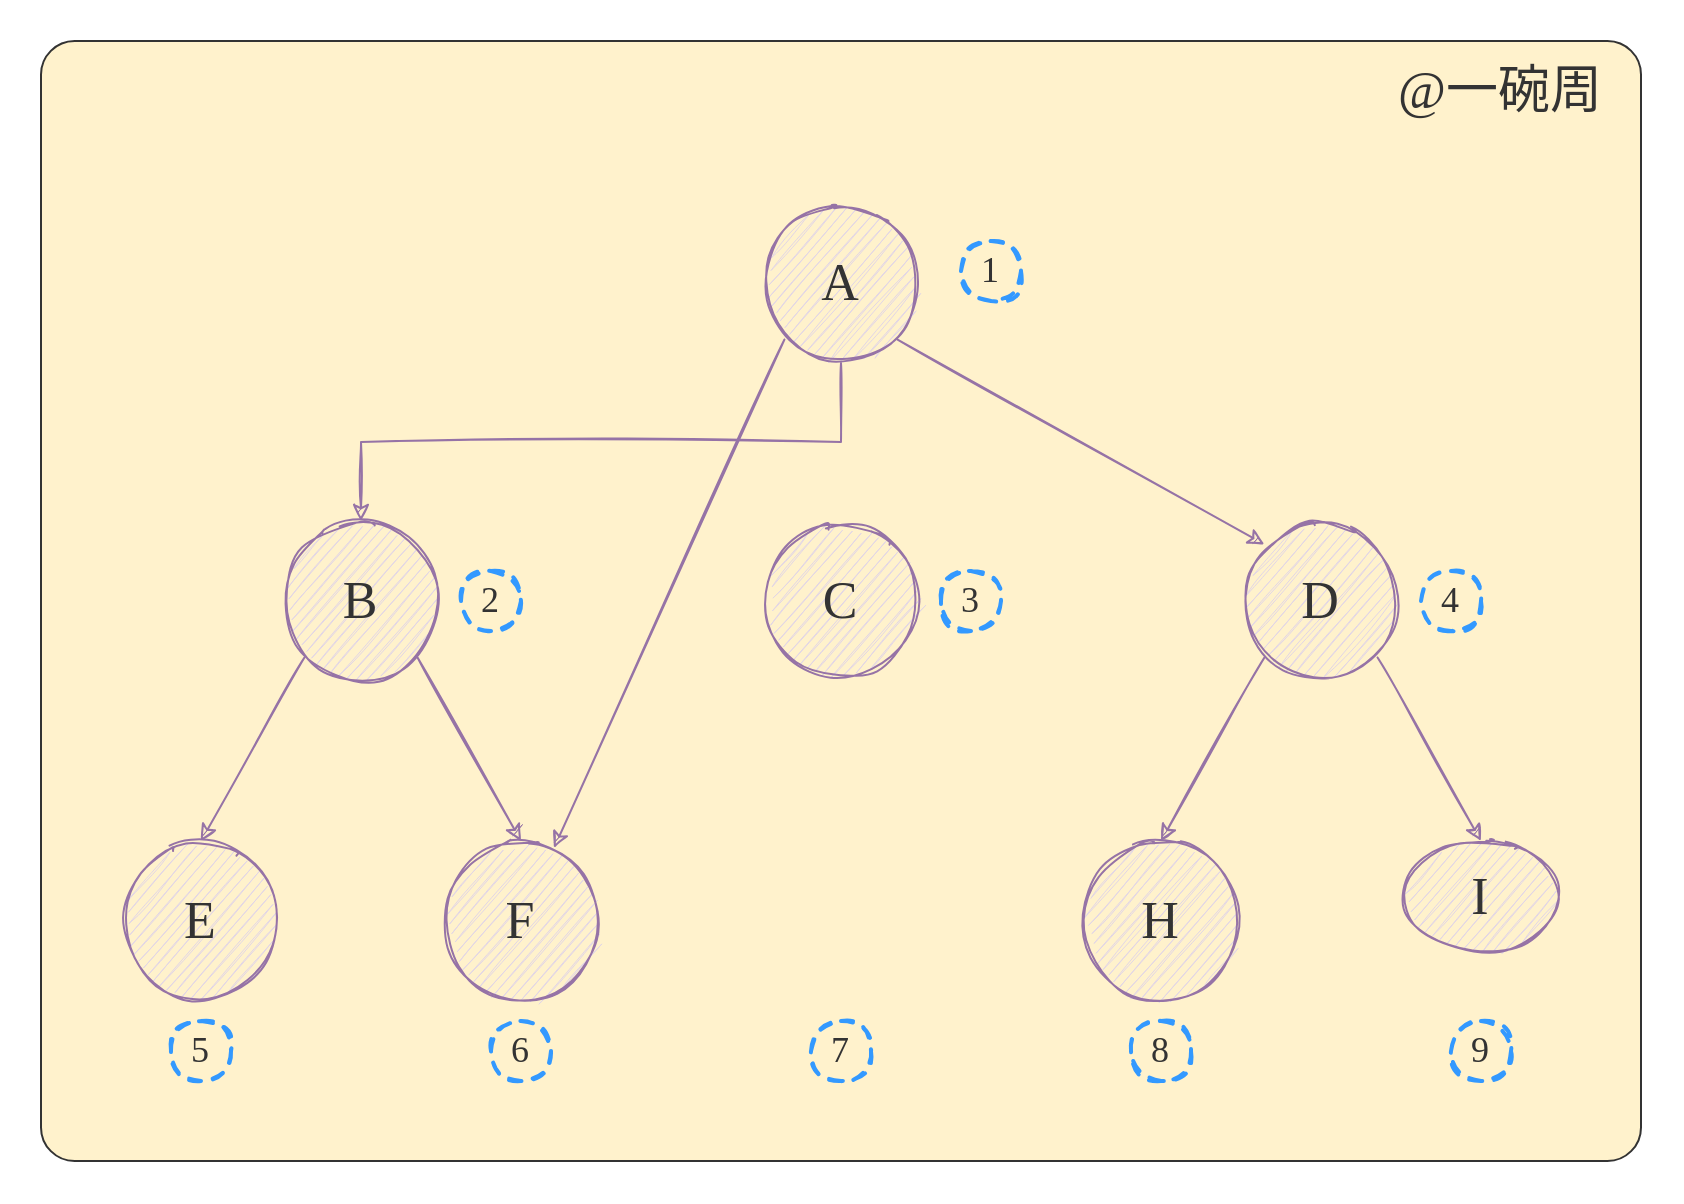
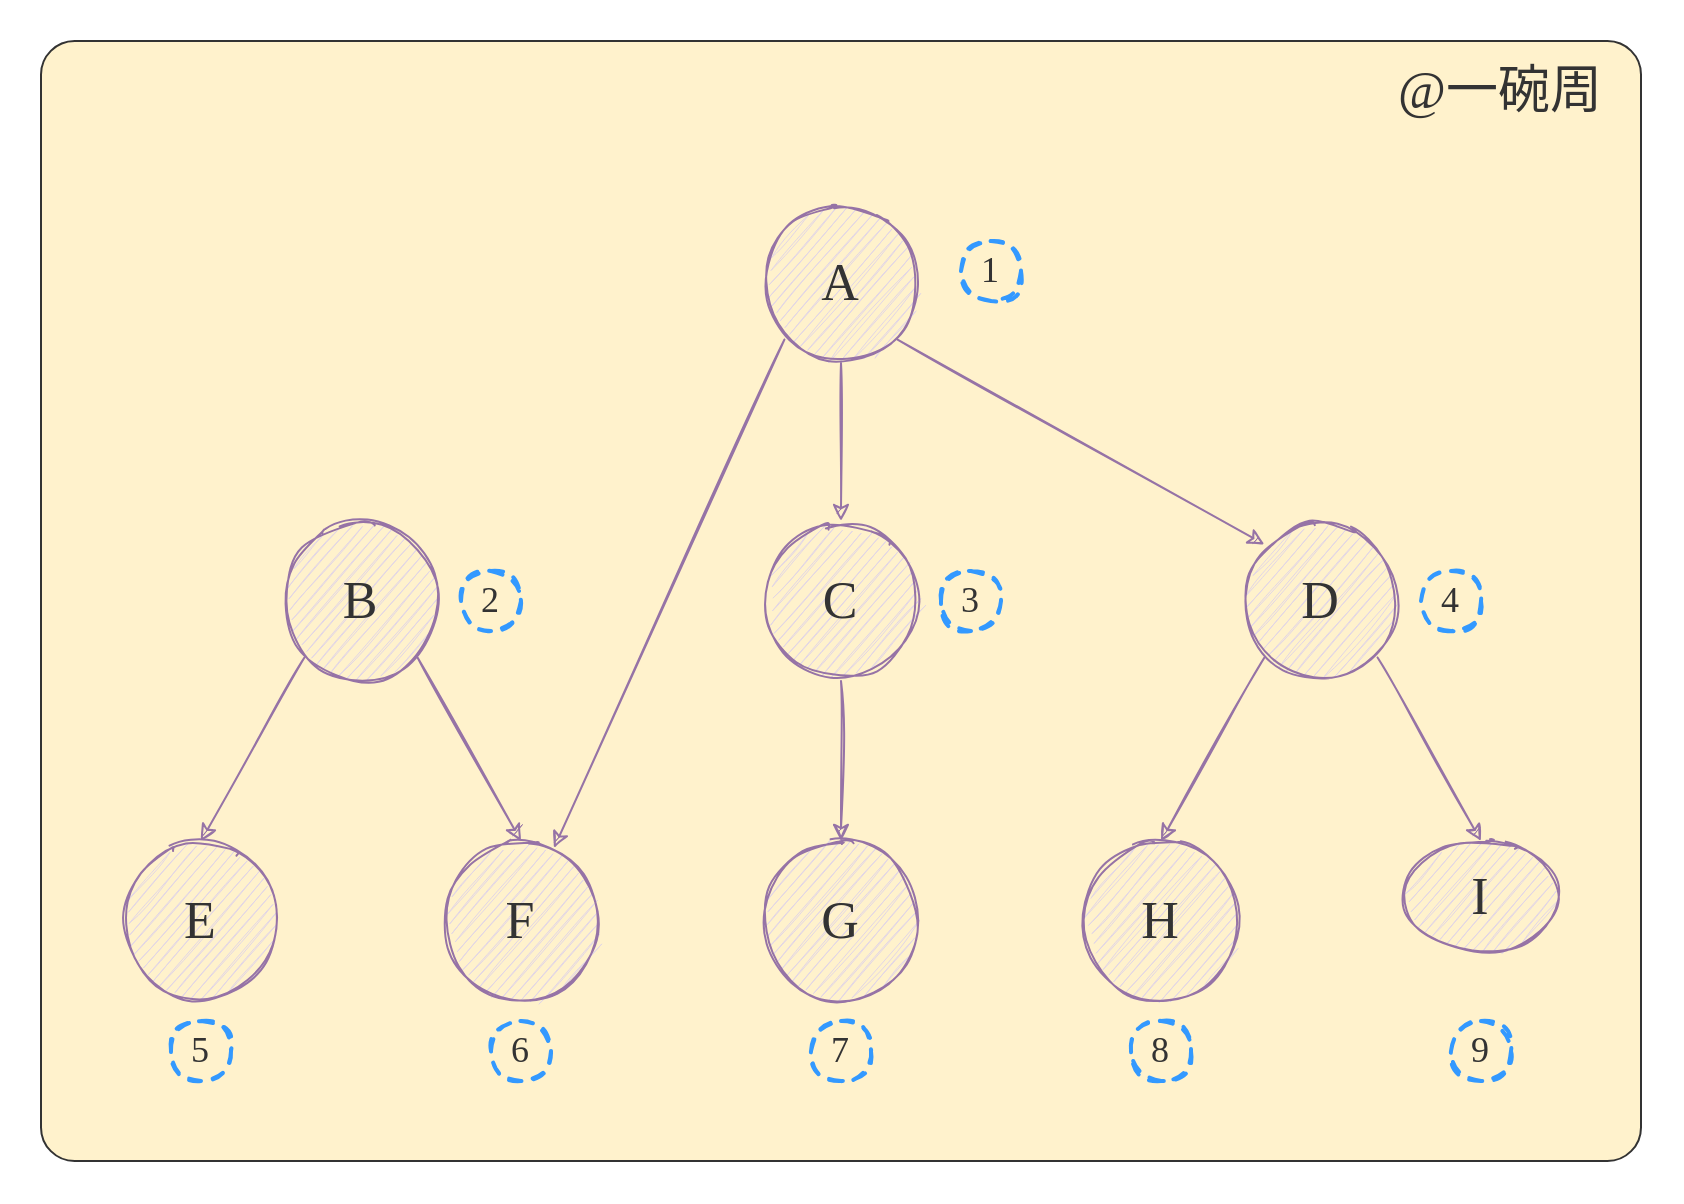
- <mxCell id="3" style="edgeStyle=orthogonalEdgeStyle;rounded=0;orthogonalLoop=1;jettySize=auto;html=1;exitX=0.5;exitY=1;exitDx=0;exitDy=0;fillColor=#e1d5e7;strokeColor=#9673a6;sketch=1;" parent="1" source="6" target="9" edge="1"><mxGeometry relative="1" as="geometry" /></mxCell>
+ <mxCell id="3" style="edgeStyle=orthogonalEdgeStyle;rounded=0;orthogonalLoop=1;jettySize=auto;html=1;exitX=0.5;exitY=1;exitDx=0;exitDy=0;fillColor=#e1d5e7;strokeColor=#9673a6;sketch=1;" parent="1" source="6" target="11" edge="1"><mxGeometry relative="1" as="geometry" /></mxCell>
+ <mxCell id="10" style="edgeStyle=none;rounded=0;sketch=1;orthogonalLoop=1;jettySize=auto;html=1;exitX=0.5;exitY=1;exitDx=0;exitDy=0;strokeColor=#9673A6;" parent="1" source="11" target="17" edge="1"><mxGeometry relative="1" as="geometry" /></mxCell>
+ <mxCell id="17" value="&lt;span style=&quot;color: rgb(51 , 51 , 51) ; font-family: &amp;#34;comic sans ms&amp;#34; ; font-size: 26px&quot;&gt;G&lt;/span&gt;" style="ellipse;whiteSpace=wrap;html=1;fillColor=#e1d5e7;strokeColor=#9673a6;sketch=1;fillStyle=auto;" parent="1" vertex="1"><mxGeometry x="380" y="420" width="80" height="80" as="geometry" /></mxCell>
